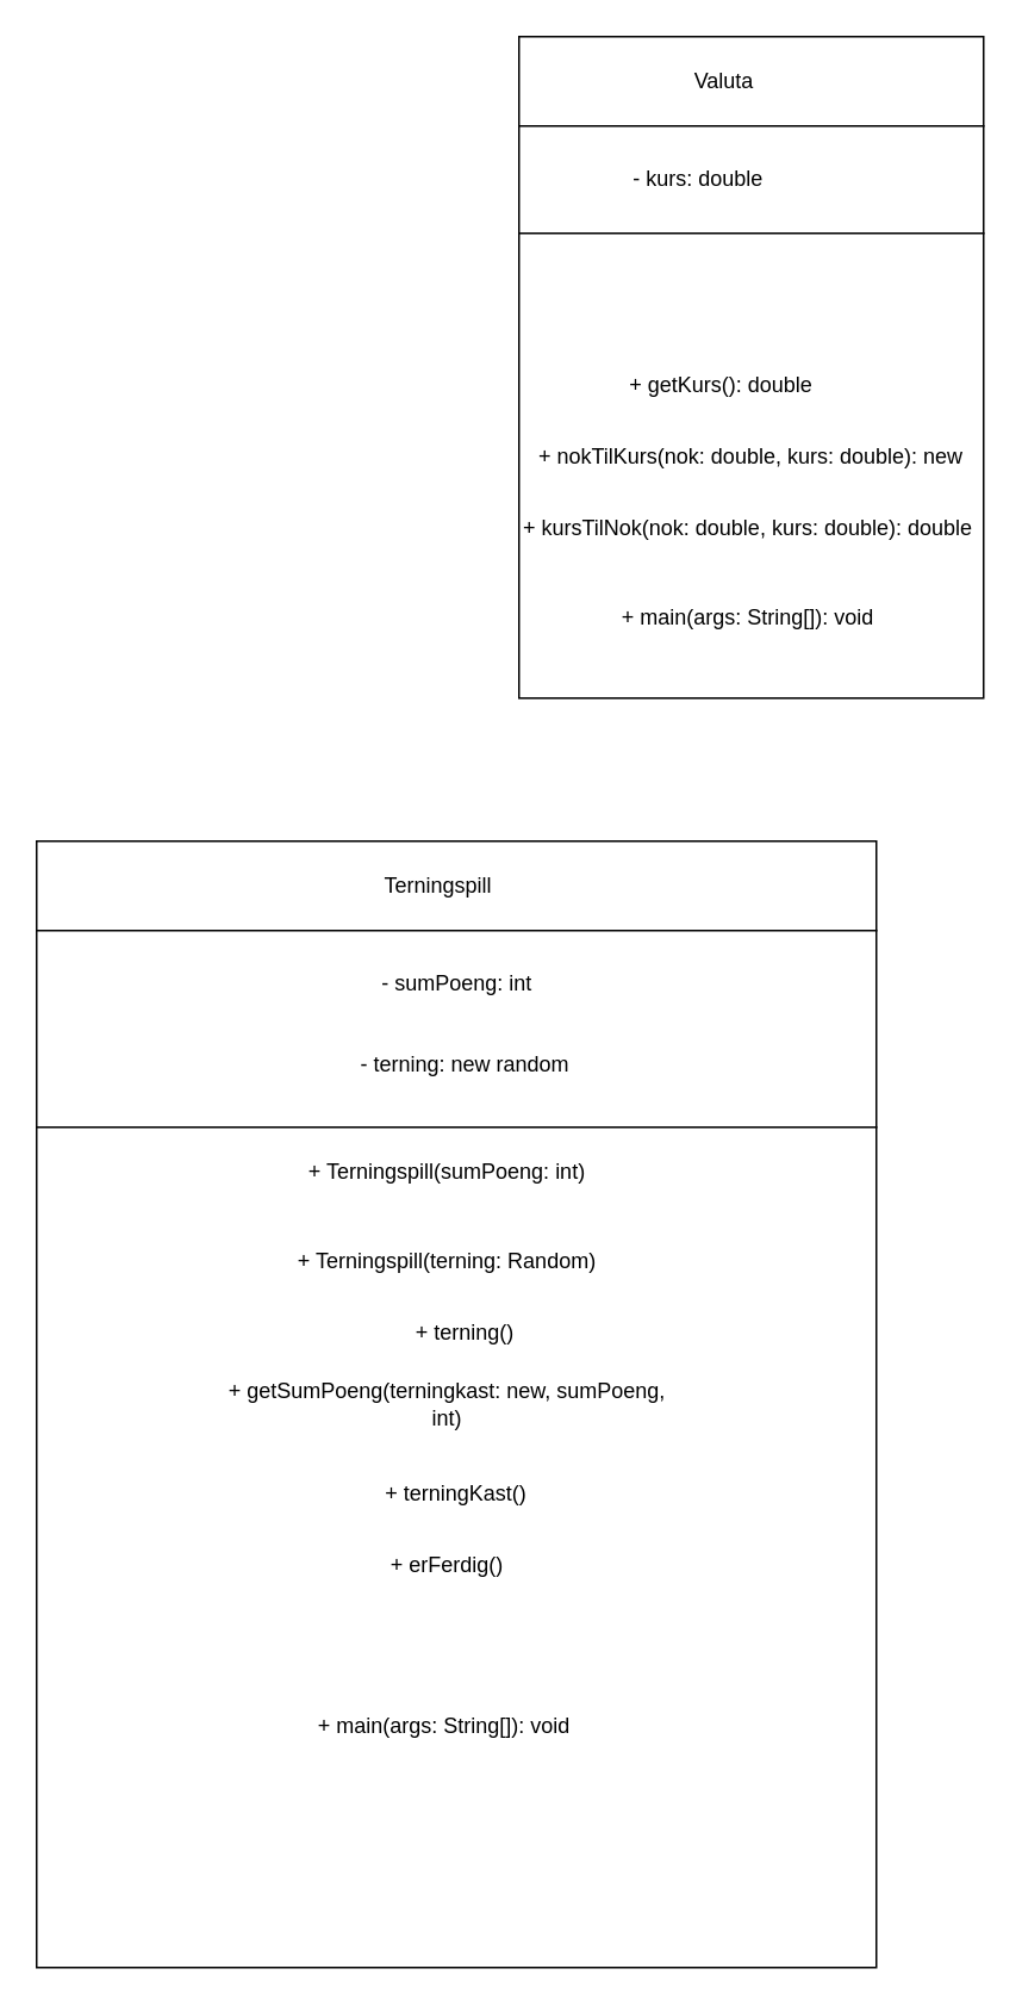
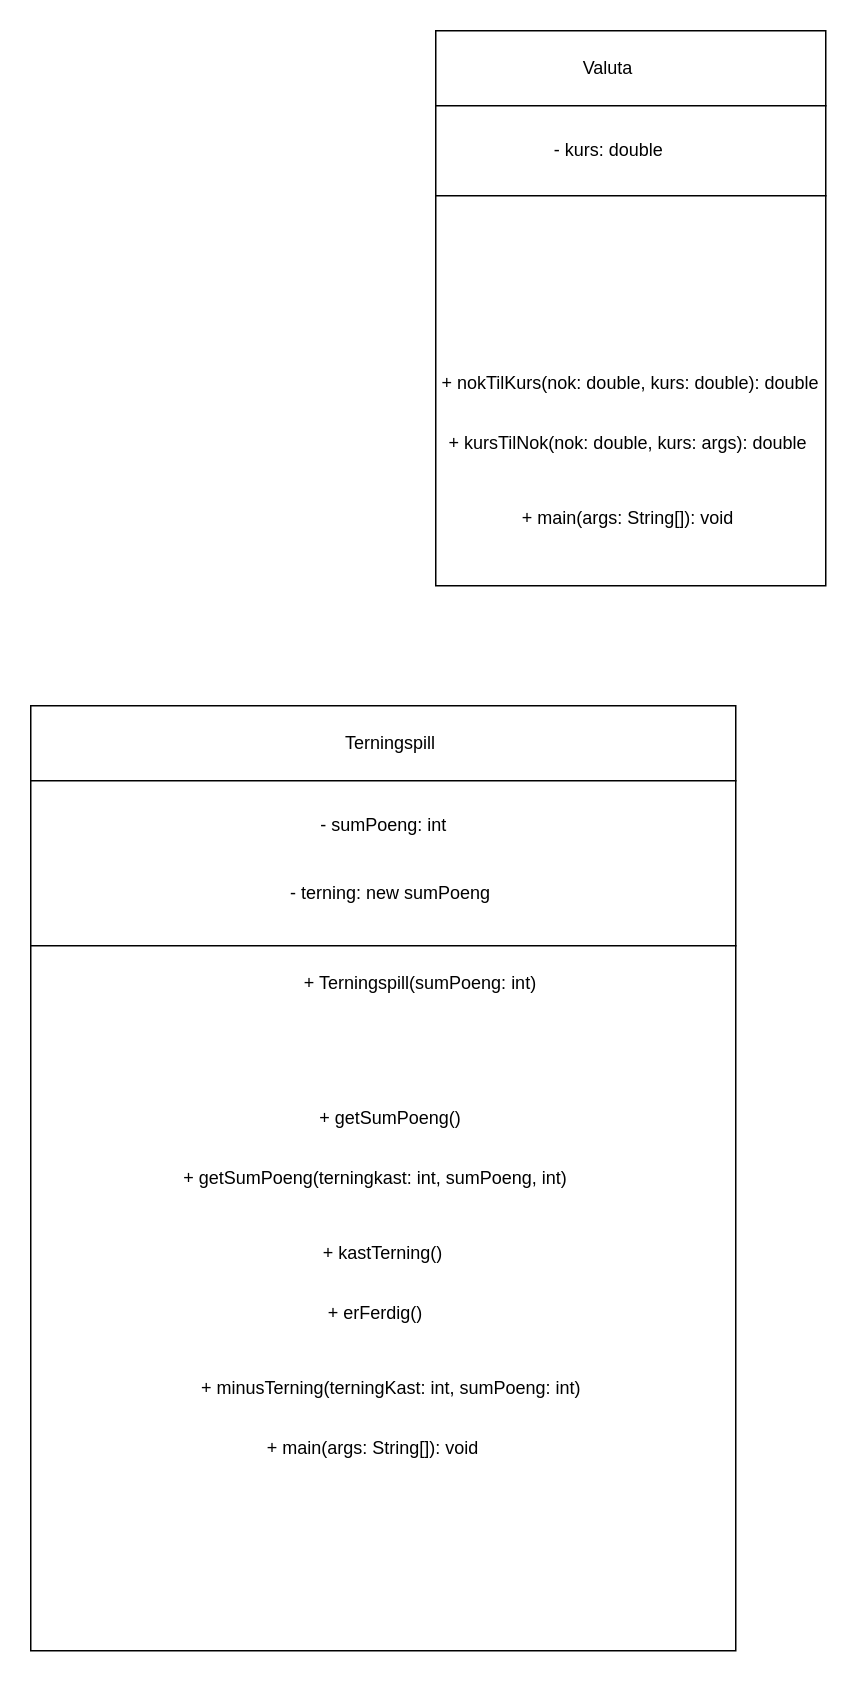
- <mxCell id="5" value="- kurs: double" style="text;html=1;align=center;verticalAlign=middle;whiteSpace=wrap;rounded=0;" vertex="1" parent="1"><mxGeometry x="327.5" y="85" width="125" height="30" as="geometry" /></mxCell>
+ <mxCell id="5" value="- kurs: double" style="text;html=1;align=center;verticalAlign=middle;whiteSpace=wrap;rounded=0;" vertex="1" parent="1"><mxGeometry x="342.5" y="85" width="125" height="30" as="geometry" /></mxCell>
- <mxCell id="7" value="+ getKurs(): double&amp;nbsp;" style="text;html=1;align=center;verticalAlign=middle;whiteSpace=wrap;rounded=0;" vertex="1" parent="1"><mxGeometry x="300" y="200" width="210" height="30" as="geometry" /></mxCell>
- <mxCell id="8" value="+ nokTilKurs(nok: double, kurs: double): new" style="text;html=1;align=center;verticalAlign=middle;whiteSpace=wrap;rounded=0;" vertex="1" parent="1"><mxGeometry x="290" y="240" width="260" height="30" as="geometry" /></mxCell>
+ <mxCell id="8" value="+ nokTilKurs(nok: double, kurs: double): double" style="text;html=1;align=center;verticalAlign=middle;whiteSpace=wrap;rounded=0;" vertex="1" parent="1"><mxGeometry x="290" y="240" width="260" height="30" as="geometry" /></mxCell>
- <mxCell id="9" value="+ kursTilNok(nok: double, kurs: double): double&amp;nbsp;" style="text;html=1;align=center;verticalAlign=middle;whiteSpace=wrap;rounded=0;" vertex="1" parent="1"><mxGeometry x="290" y="280" width="260" height="30" as="geometry" /></mxCell>
+ <mxCell id="9" value="+ kursTilNok(nok: double, kurs: args): double&amp;nbsp;" style="text;html=1;align=center;verticalAlign=middle;whiteSpace=wrap;rounded=0;" vertex="1" parent="1"><mxGeometry x="290" y="280" width="260" height="30" as="geometry" /></mxCell>
- <mxCell id="12" value="Terningspill" style="text;html=1;align=center;verticalAlign=middle;whiteSpace=wrap;rounded=0;" vertex="1" parent="1"><mxGeometry x="215" y="480" width="60" height="30" as="geometry" /></mxCell>
+ <mxCell id="12" value="Terningspill" style="text;html=1;align=center;verticalAlign=middle;whiteSpace=wrap;rounded=0;" vertex="1" parent="1"><mxGeometry x="230" y="480" width="60" height="30" as="geometry" /></mxCell>
- <mxCell id="22" value="- terning: new random" style="text;html=1;align=center;verticalAlign=middle;whiteSpace=wrap;rounded=0;" vertex="1" parent="1"><mxGeometry x="170" y="580" width="180" height="30" as="geometry" /></mxCell>
+ <mxCell id="22" value="- terning: new sumPoeng" style="text;html=1;align=center;verticalAlign=middle;whiteSpace=wrap;rounded=0;" vertex="1" parent="1"><mxGeometry x="170" y="580" width="180" height="30" as="geometry" /></mxCell>
- <mxCell id="17" value="+ Terningspill(sumPoeng: int)" style="text;html=1;align=center;verticalAlign=middle;whiteSpace=wrap;rounded=0;" vertex="1" parent="1"><mxGeometry x="145" y="640" width="210" height="30" as="geometry" /></mxCell>
+ <mxCell id="17" value="+ Terningspill(sumPoeng: int)" style="text;html=1;align=center;verticalAlign=middle;whiteSpace=wrap;rounded=0;" vertex="1" parent="1"><mxGeometry x="175" y="640" width="210" height="30" as="geometry" /></mxCell>
- <mxCell id="18" value="+ Terningspill(terning: Random)" style="text;html=1;align=center;verticalAlign=middle;whiteSpace=wrap;rounded=0;" vertex="1" parent="1"><mxGeometry x="145" y="690" width="210" height="30" as="geometry" /></mxCell>
- <mxCell id="19" value="+ terning()" style="text;html=1;align=center;verticalAlign=middle;whiteSpace=wrap;rounded=0;" vertex="1" parent="1"><mxGeometry x="130" y="730" width="260" height="30" as="geometry" /></mxCell>
+ <mxCell id="19" value="+ getSumPoeng()" style="text;html=1;align=center;verticalAlign=middle;whiteSpace=wrap;rounded=0;" vertex="1" parent="1"><mxGeometry x="130" y="730" width="260" height="30" as="geometry" /></mxCell>
- <mxCell id="20" value="+ getSumPoeng(terningkast: new, sumPoeng, int)" style="text;html=1;align=center;verticalAlign=middle;whiteSpace=wrap;rounded=0;" vertex="1" parent="1"><mxGeometry x="120" y="770" width="260" height="30" as="geometry" /></mxCell>
+ <mxCell id="20" value="+ getSumPoeng(terningkast: int, sumPoeng, int)" style="text;html=1;align=center;verticalAlign=middle;whiteSpace=wrap;rounded=0;" vertex="1" parent="1"><mxGeometry x="120" y="770" width="260" height="30" as="geometry" /></mxCell>
- <mxCell id="23" value="+ terningKast()" style="text;html=1;align=center;verticalAlign=middle;whiteSpace=wrap;rounded=0;" vertex="1" parent="1"><mxGeometry x="135" y="820" width="240" height="30" as="geometry" /></mxCell>
+ <mxCell id="23" value="+ kastTerning()" style="text;html=1;align=center;verticalAlign=middle;whiteSpace=wrap;rounded=0;" vertex="1" parent="1"><mxGeometry x="135" y="820" width="240" height="30" as="geometry" /></mxCell>
+ <mxCell id="25" value="+ minusTerning(terningKast: int, sumPoeng: int)" style="text;html=1;align=center;verticalAlign=middle;whiteSpace=wrap;rounded=0;" vertex="1" parent="1"><mxGeometry x="102.5" y="910" width="315" height="30" as="geometry" /></mxCell>
